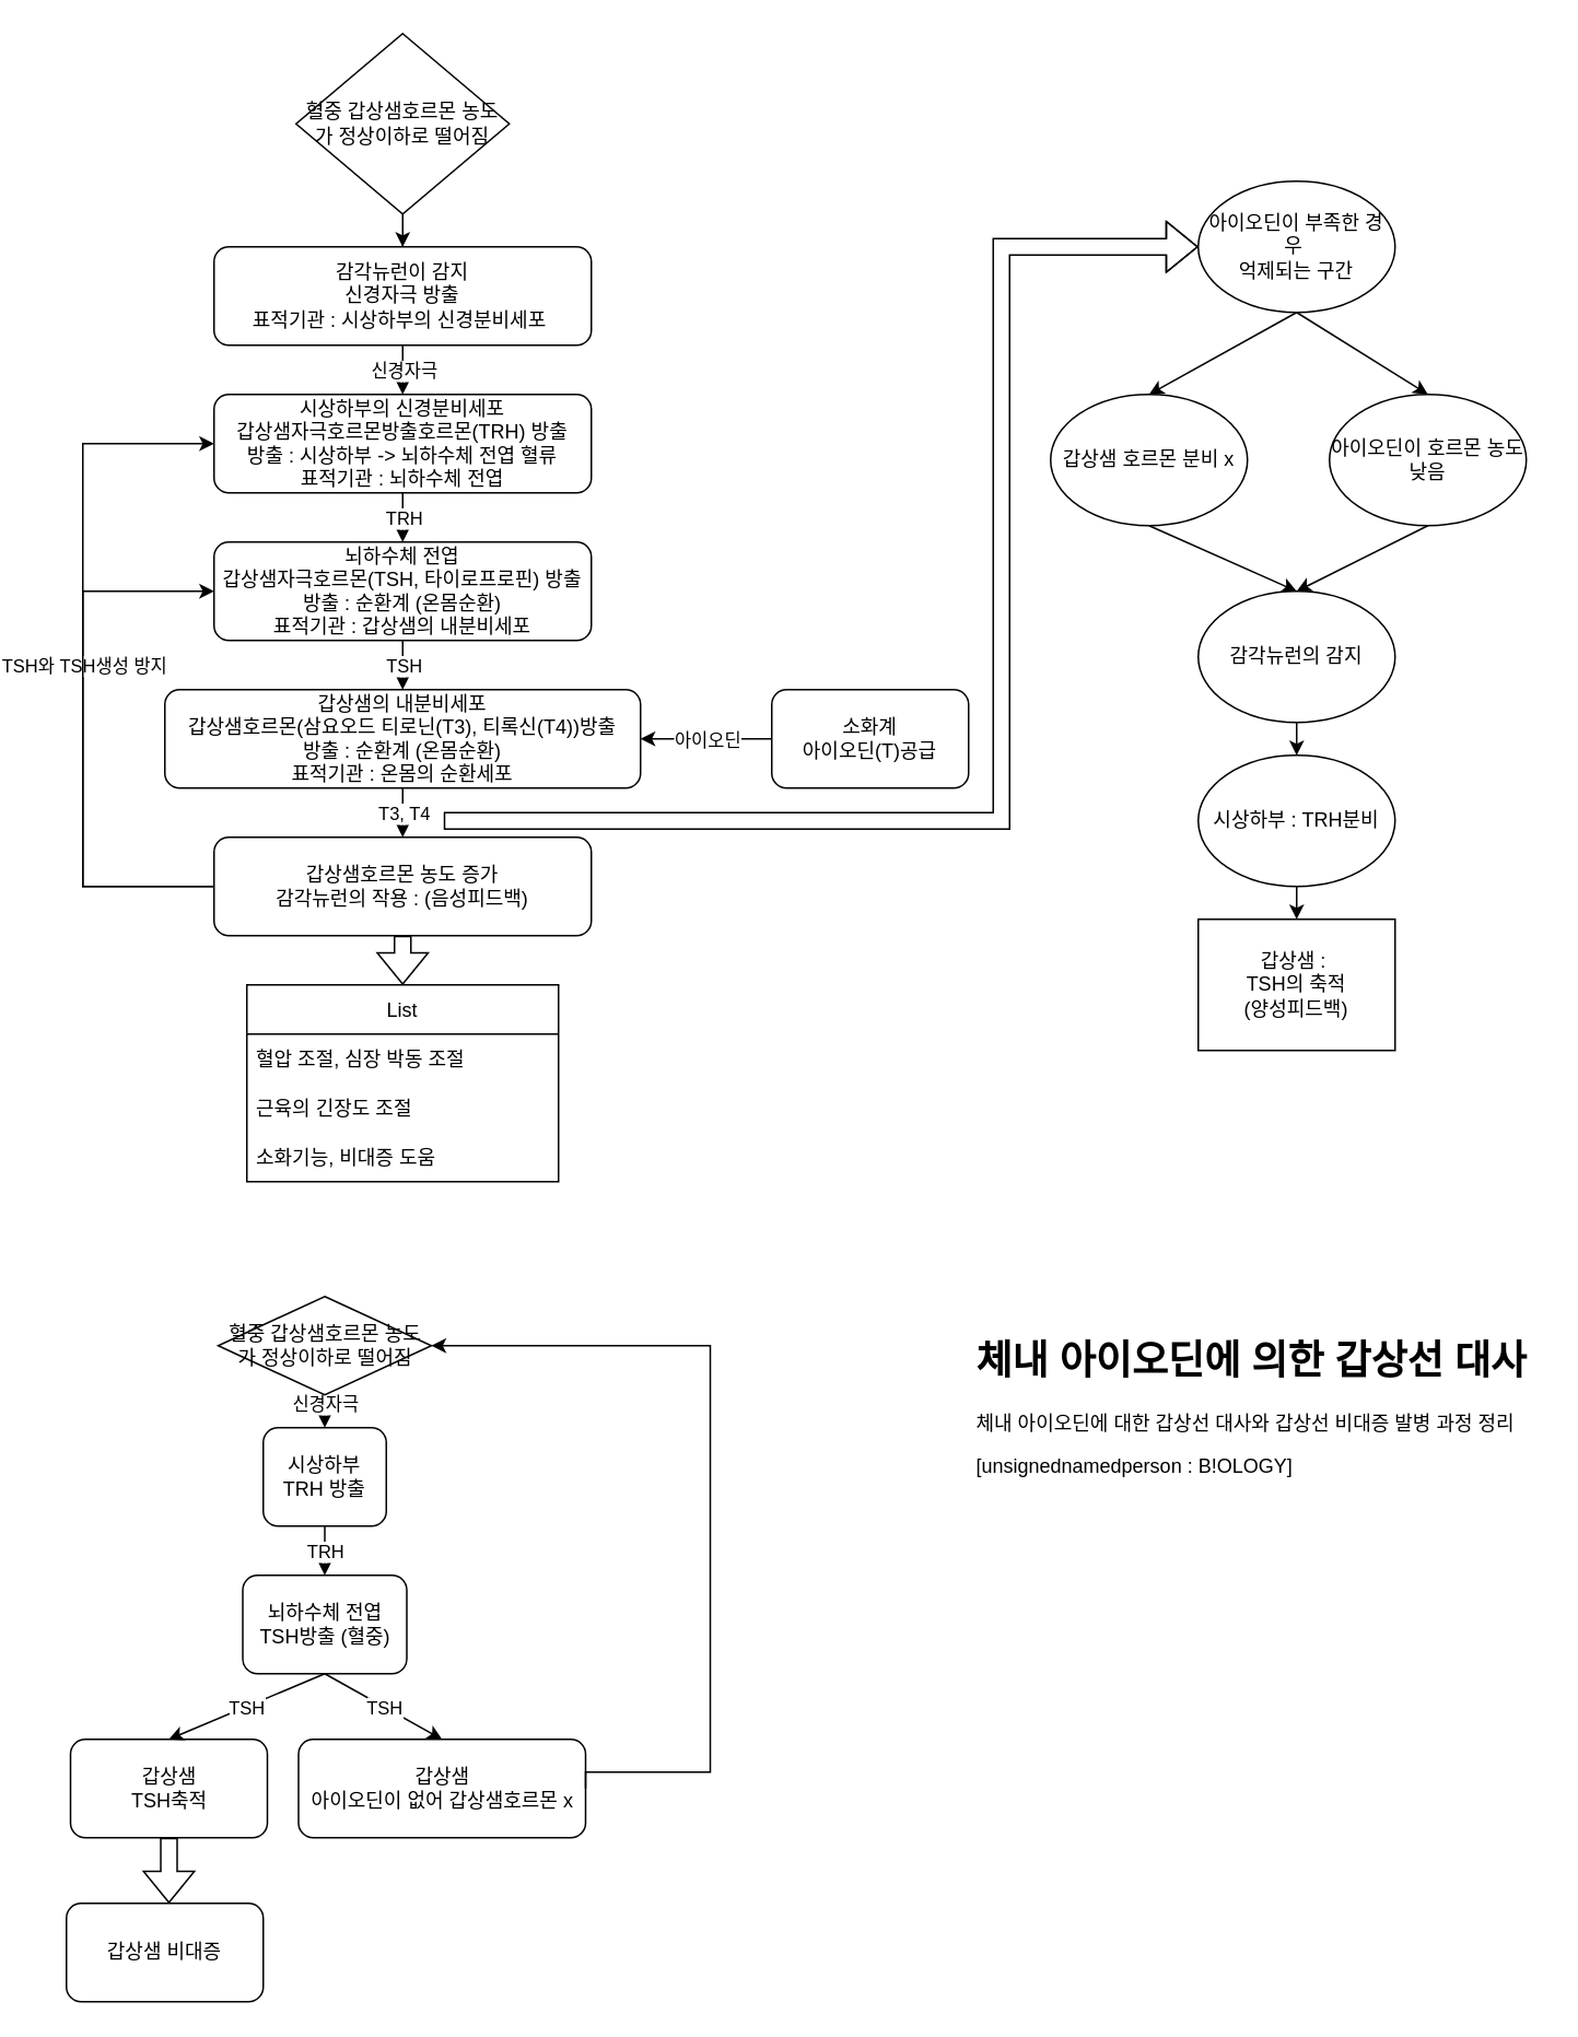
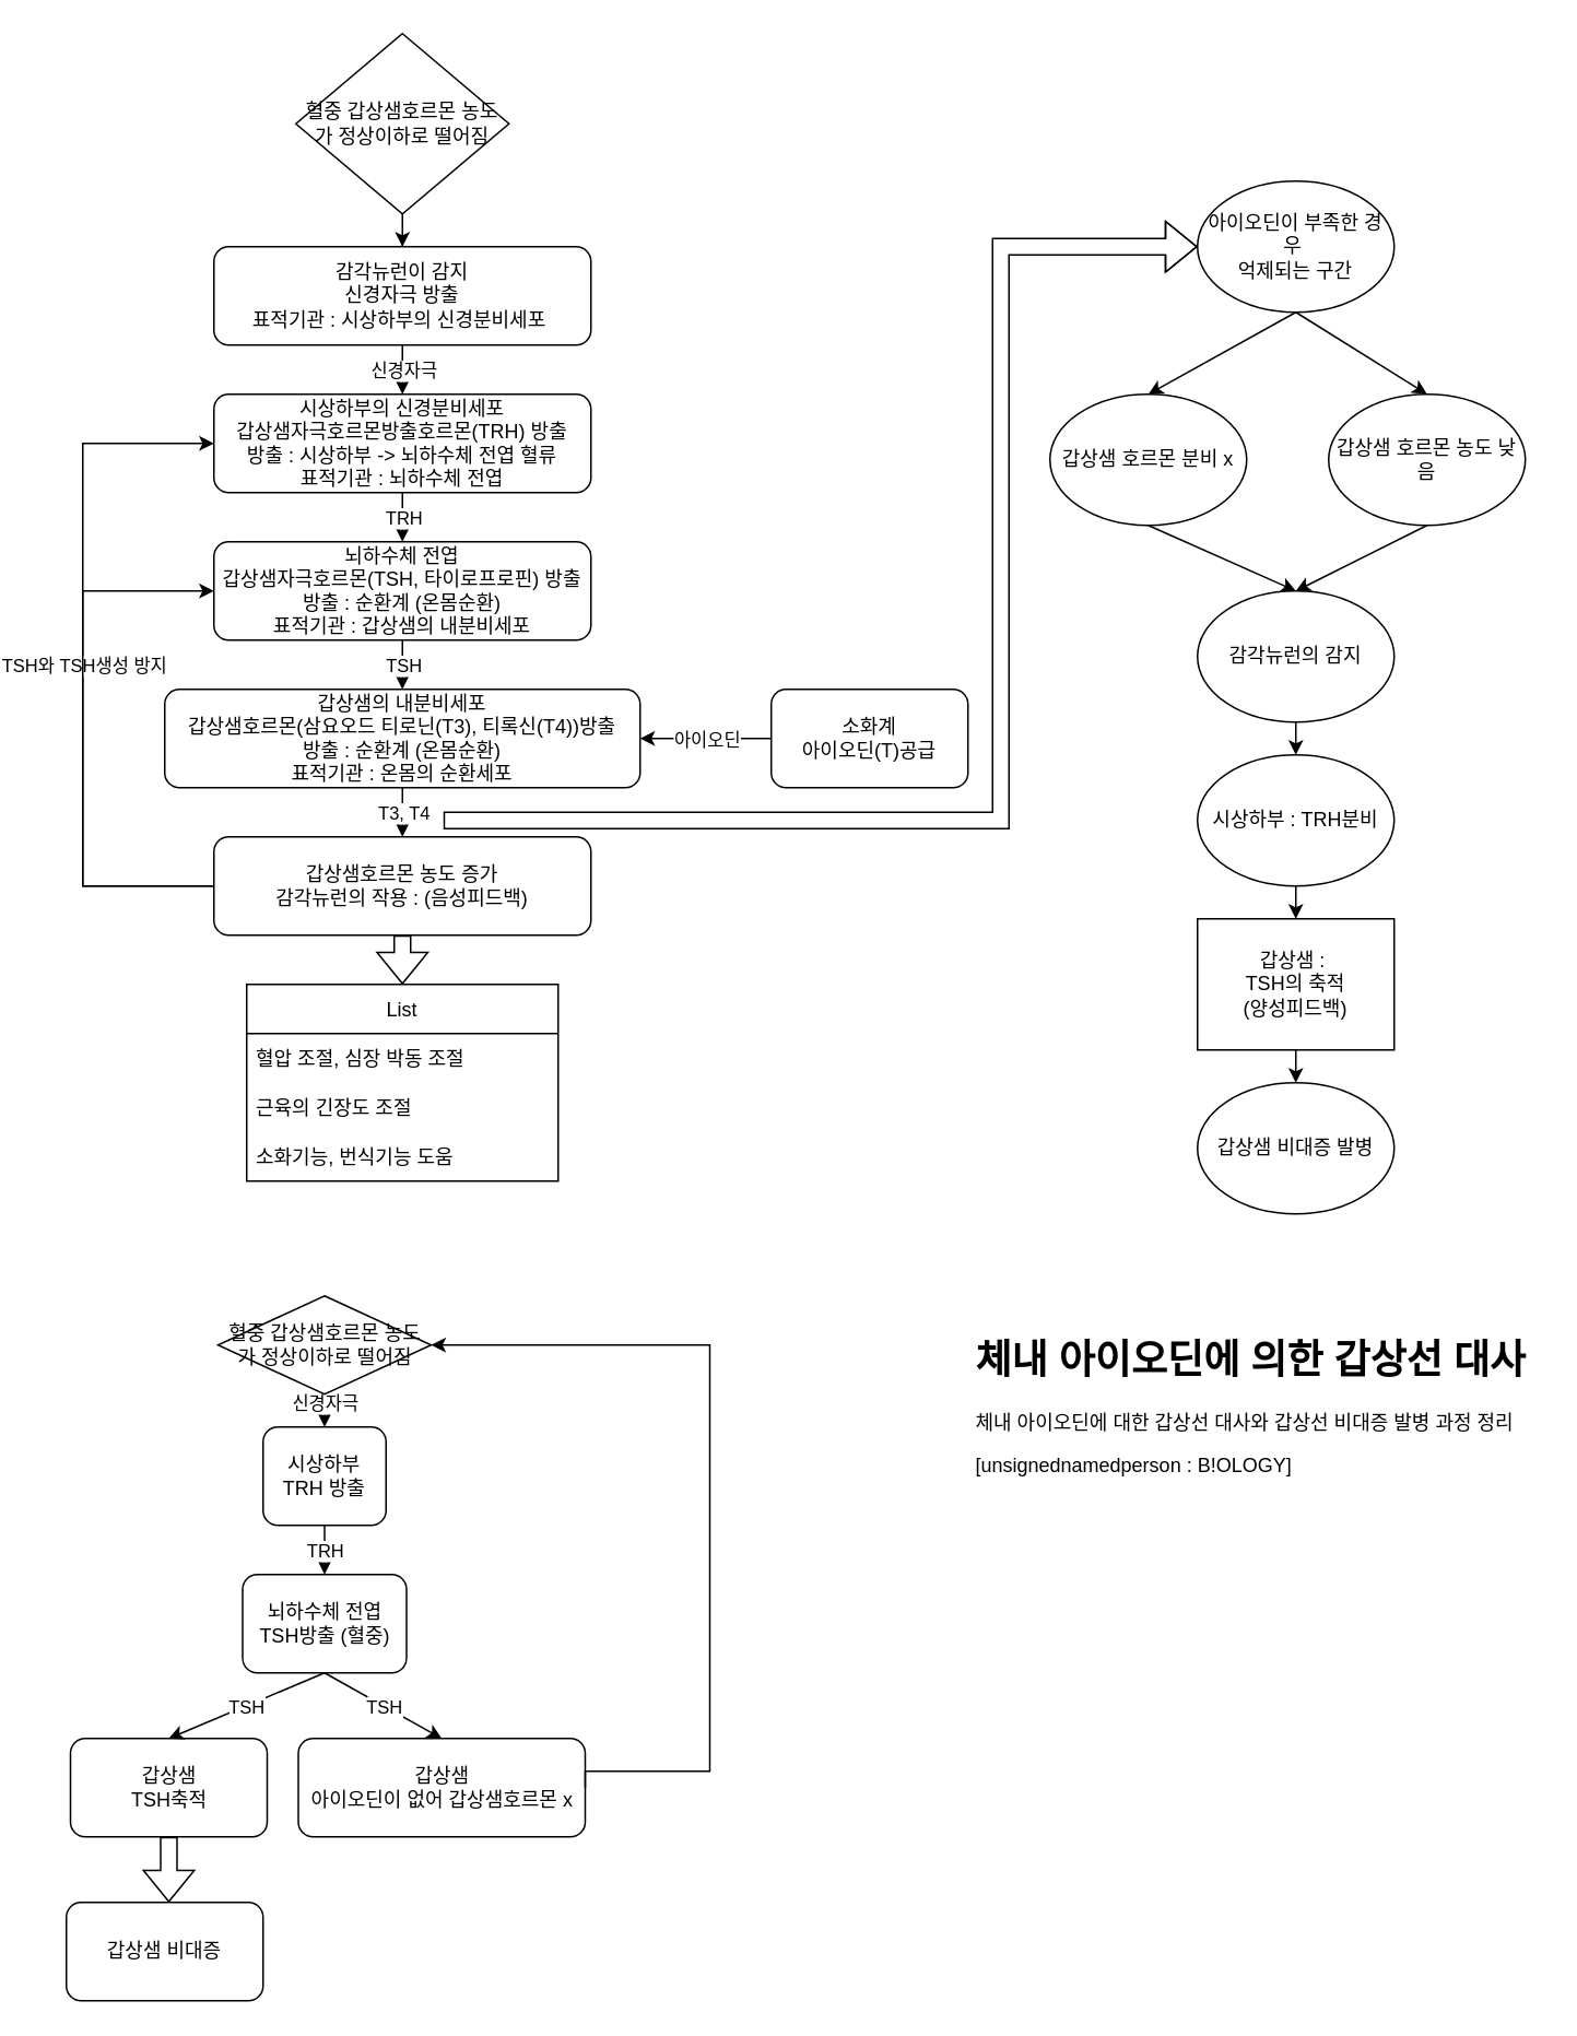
- <mxCell id="31" value="아이오딘이 호르몬 농도 낮음" style="ellipse;whiteSpace=wrap;html=1;" vertex="1" parent="1"><mxGeometry x="790" y="240" width="120" height="80" as="geometry" /></mxCell>
+ <mxCell id="31" value="갑상샘 호르몬 농도 낮음" style="ellipse;whiteSpace=wrap;html=1;" vertex="1" parent="1"><mxGeometry x="790" y="240" width="120" height="80" as="geometry" /></mxCell>
+ <mxCell id="42" value="" style="endArrow=classic;html=1;rounded=0;exitX=0.5;exitY=1;exitDx=0;exitDy=0;entryX=0.5;entryY=0;entryDx=0;entryDy=0;" edge="1" parent="1" source="34" target="35"><mxGeometry width="50" height="50" relative="1" as="geometry"><mxPoint x="380" y="410" as="sourcePoint" /><mxPoint x="430" y="360" as="targetPoint" /></mxGeometry></mxCell>
+ <mxCell id="35" value="갑상샘 비대증 발병" style="ellipse;whiteSpace=wrap;html=1;" vertex="1" parent="1"><mxGeometry x="710" y="660" width="120" height="80" as="geometry" /></mxCell>
- <mxCell id="12" value="소화기능, 비대증 도움" style="text;strokeColor=none;fillColor=none;align=left;verticalAlign=middle;spacingLeft=4;spacingRight=4;overflow=hidden;points=[[0,0.5],[1,0.5]];portConstraint=eastwest;rotatable=0;" vertex="1" parent="9"><mxGeometry y="90" width="190" height="30" as="geometry" /></mxCell>
+ <mxCell id="12" value="소화기능, 번식기능 도움" style="text;strokeColor=none;fillColor=none;align=left;verticalAlign=middle;spacingLeft=4;spacingRight=4;overflow=hidden;points=[[0,0.5],[1,0.5]];portConstraint=eastwest;rotatable=0;" vertex="1" parent="9"><mxGeometry y="90" width="190" height="30" as="geometry" /></mxCell>
